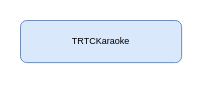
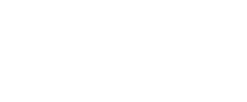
- <mxCell id="2" value="TRTCKaraoke" style="rounded=1;whiteSpace=wrap;html=1;fillColor=#dae8fc;strokeColor=#6c8ebf;fontSize=9;" vertex="1" parent="1"><mxGeometry x="20" y="20" width="161.13" height="42.12" as="geometry" /></mxCell>
